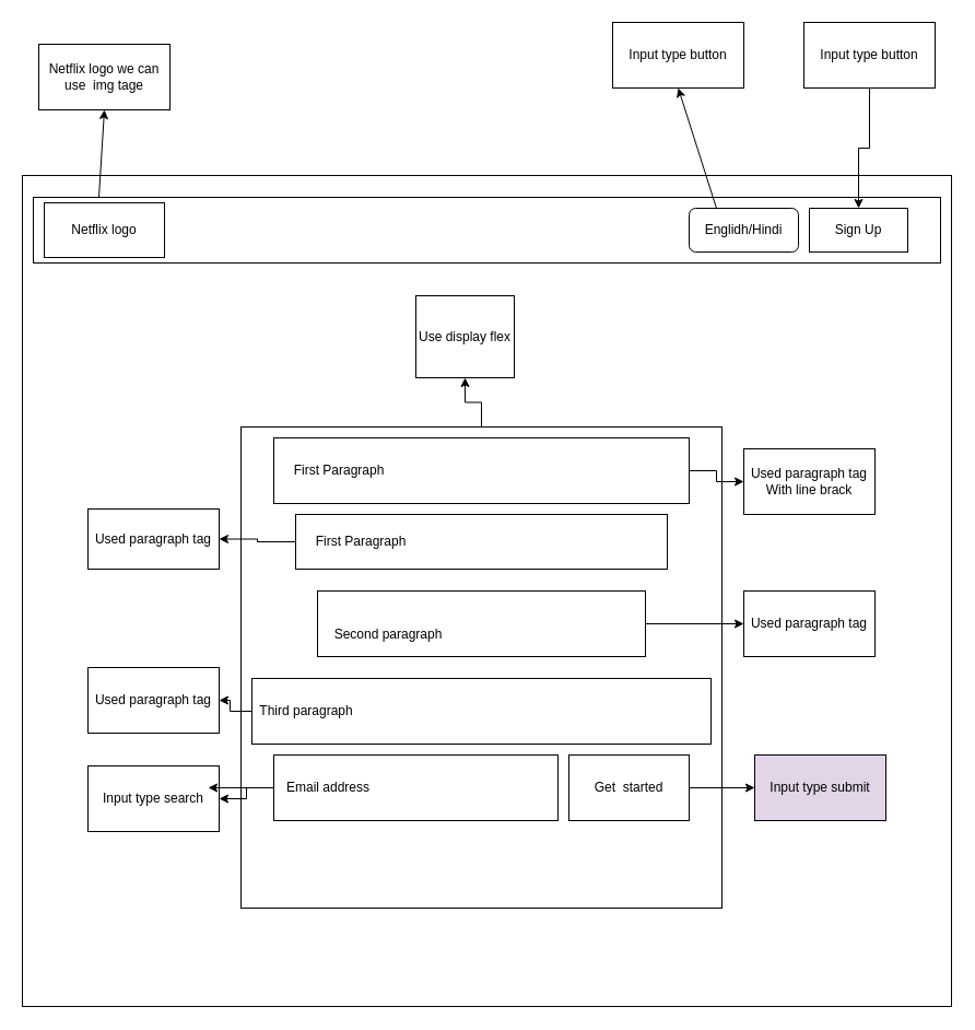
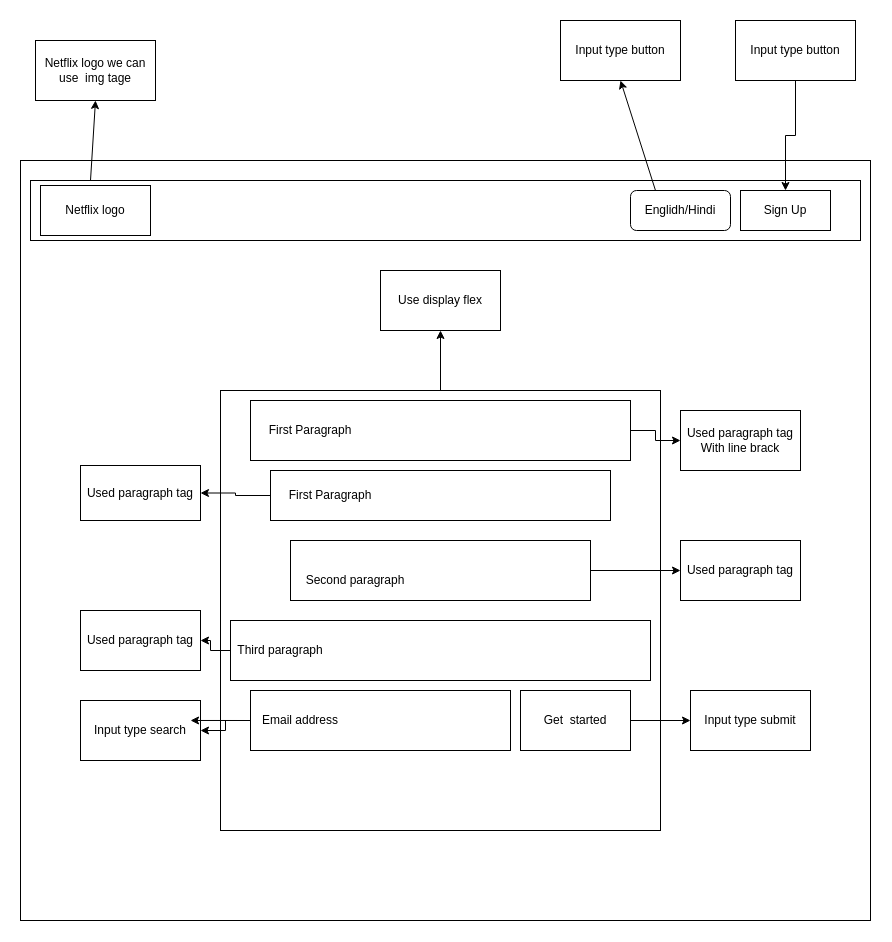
- <mxCell id="31" value="Use display flex" style="rounded=0;whiteSpace=wrap;html=1;" vertex="1" parent="1"><mxGeometry x="380" y="270" width="90" height="75" as="geometry" /></mxCell>
+ <mxCell id="31" value="Use display flex" style="rounded=0;whiteSpace=wrap;html=1;" vertex="1" parent="1"><mxGeometry x="380" y="270" width="120" height="60" as="geometry" /></mxCell>
- <mxCell id="26" value="Input type submit" style="rounded=0;whiteSpace=wrap;html=1;fillColor=#e1d5e7;" vertex="1" parent="1"><mxGeometry x="690" y="690" width="120" height="60" as="geometry" /></mxCell>
+ <mxCell id="26" value="Input type submit" style="rounded=0;whiteSpace=wrap;html=1;" vertex="1" parent="1"><mxGeometry x="690" y="690" width="120" height="60" as="geometry" /></mxCell>
